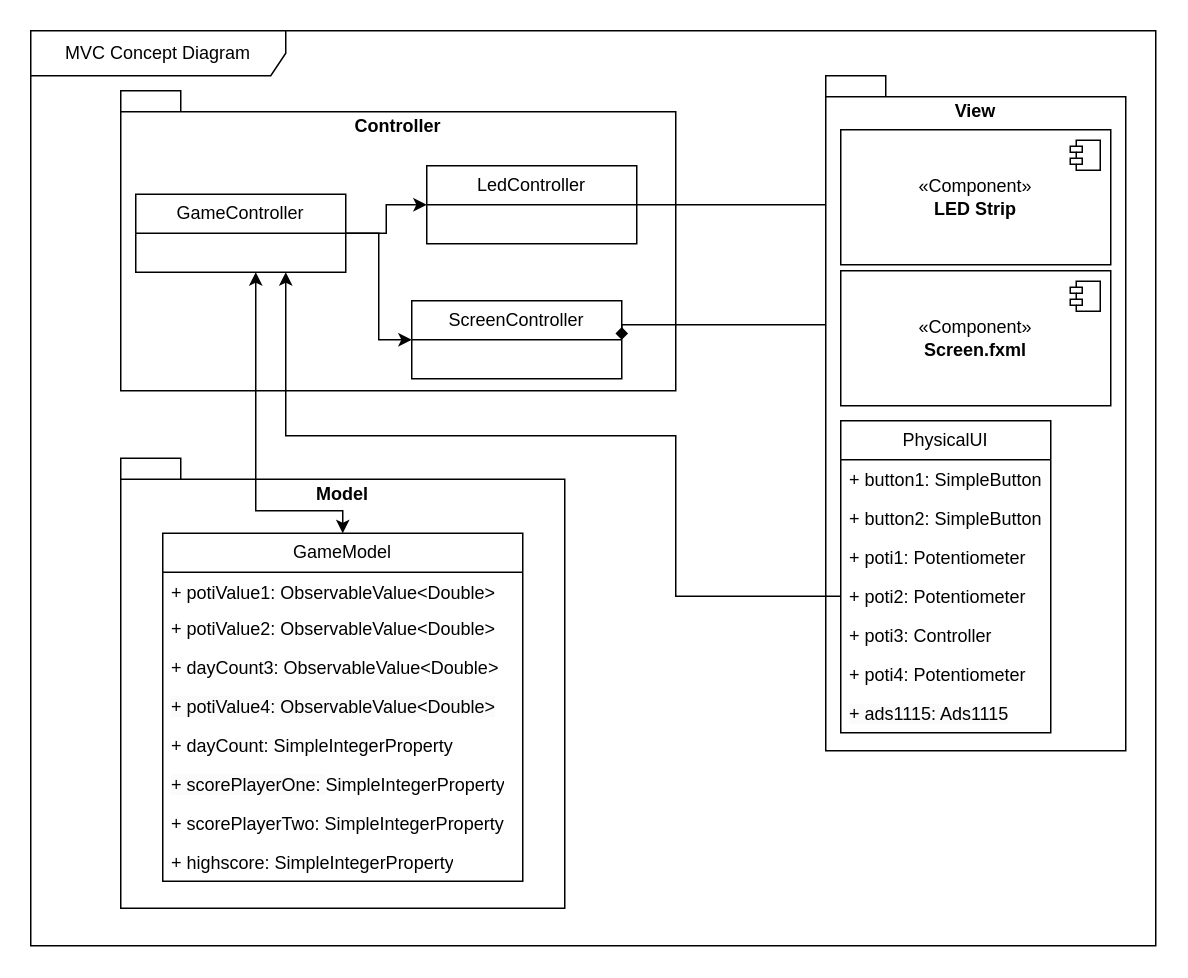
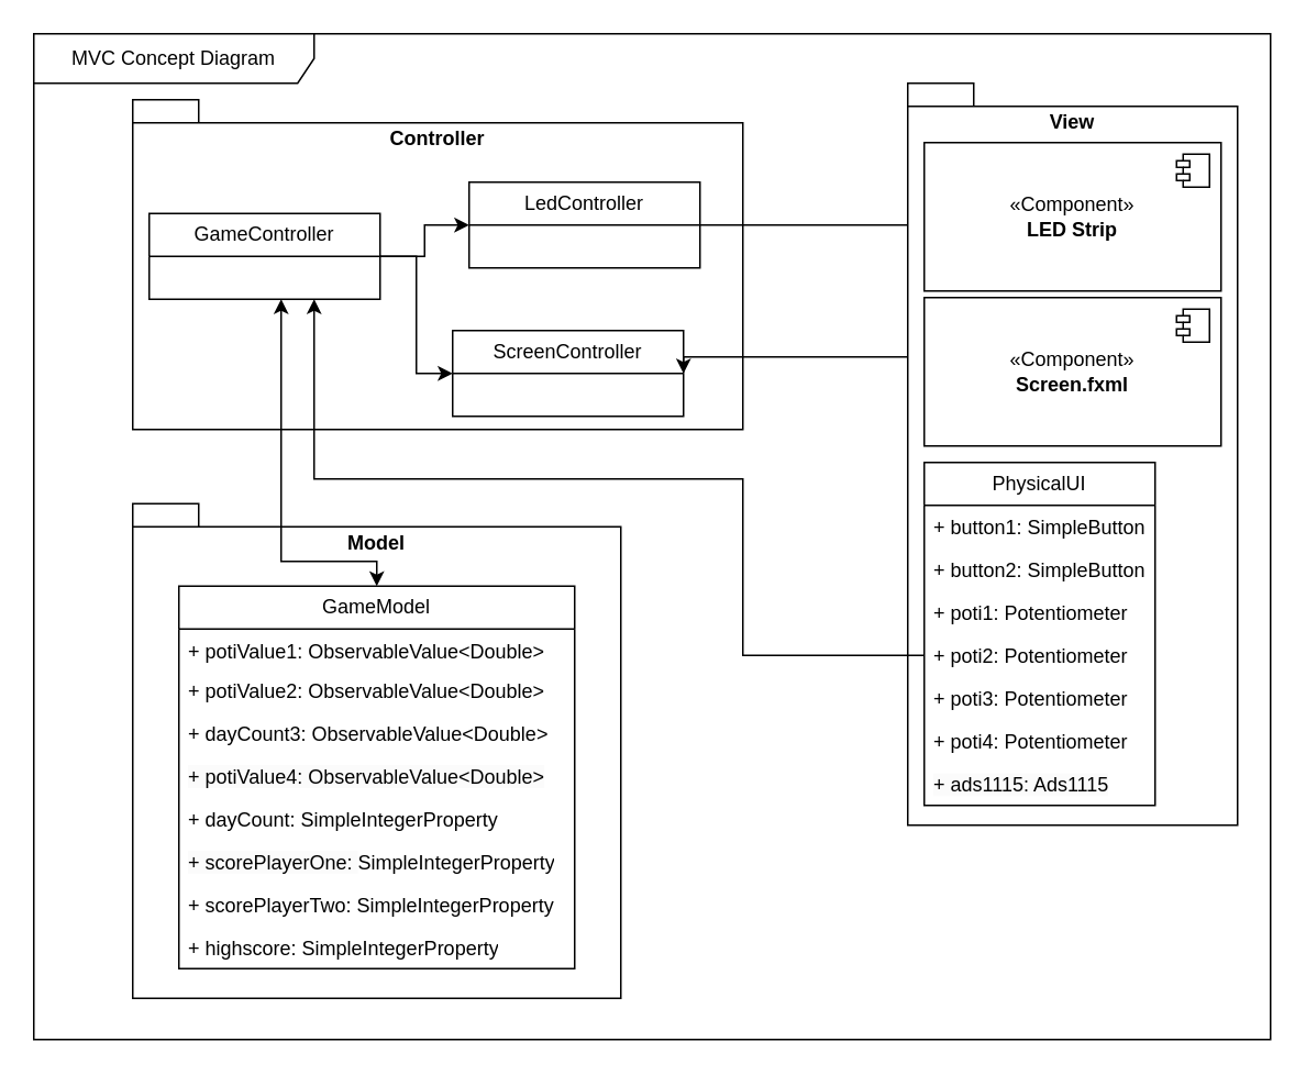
- <mxCell id="20" style="edgeStyle=orthogonalEdgeStyle;rounded=0;orthogonalLoop=1;jettySize=auto;html=1;entryX=1;entryY=0.5;entryDx=0;entryDy=0;startArrow=classic;startFill=1;endArrow=diamond;" edge="1" parent="1" source="26" target="5"><mxGeometry relative="1" as="geometry"><Array as="points"><mxPoint x="520" y="216" /><mxPoint x="520" y="216" /></Array></mxGeometry></mxCell>
+ <mxCell id="20" style="edgeStyle=orthogonalEdgeStyle;rounded=0;orthogonalLoop=1;jettySize=auto;html=1;entryX=1;entryY=0.5;entryDx=0;entryDy=0;startArrow=classic;startFill=1;" edge="1" parent="1" source="26" target="5"><mxGeometry relative="1" as="geometry"><Array as="points"><mxPoint x="520" y="216" /><mxPoint x="520" y="216" /></Array></mxGeometry></mxCell>
- <mxCell id="33" value="+ poti3: Controller" style="text;strokeColor=none;fillColor=none;align=left;verticalAlign=top;spacingLeft=4;spacingRight=4;overflow=hidden;rotatable=0;points=[[0,0.5],[1,0.5]];portConstraint=eastwest;whiteSpace=wrap;html=1;" vertex="1" parent="28"><mxGeometry y="130" width="140" height="26" as="geometry" /></mxCell>
+ <mxCell id="33" value="+ poti3: Potentiometer" style="text;strokeColor=none;fillColor=none;align=left;verticalAlign=top;spacingLeft=4;spacingRight=4;overflow=hidden;rotatable=0;points=[[0,0.5],[1,0.5]];portConstraint=eastwest;whiteSpace=wrap;html=1;" vertex="1" parent="28"><mxGeometry y="130" width="140" height="26" as="geometry" /></mxCell>
